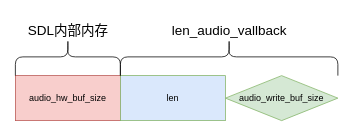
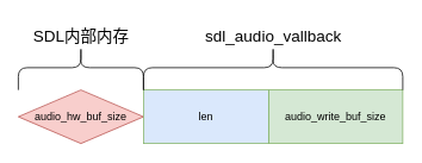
- <mxCell id="8" value="len_audio_vallback" style="text;strokeColor=none;fillColor=none;html=1;fontSize=18;fontStyle=0;verticalAlign=middle;align=center;" vertex="1" parent="1"><mxGeometry x="200" y="20" width="210" height="40" as="geometry" /></mxCell>
+ <mxCell id="8" value="sdl_audio_vallback" style="text;strokeColor=none;fillColor=none;html=1;fontSize=18;fontStyle=0;verticalAlign=middle;align=center;" vertex="1" parent="1"><mxGeometry x="200" y="20" width="210" height="40" as="geometry" /></mxCell>
- <mxCell id="2" value="audio_hw_buf_size" style="rounded=0;whiteSpace=wrap;html=1;fillColor=#f8cecc;strokeColor=#b85450;" parent="1" vertex="1"><mxGeometry x="20" y="100" width="140" height="60" as="geometry" /></mxCell>
+ <mxCell id="2" value="audio_hw_buf_size" style="rhombus;whiteSpace=wrap;html=1;fillColor=#f8cecc;strokeColor=#b85450;" parent="1" vertex="1"><mxGeometry x="20" y="100" width="140" height="60" as="geometry" /></mxCell>
- <mxCell id="3" value="audio_write_buf_size" style="rhombus;whiteSpace=wrap;html=1;fillColor=#d5e8d4;strokeColor=#82b366;" parent="1" vertex="1"><mxGeometry x="300" y="100" width="150" height="60" as="geometry" /></mxCell>
+ <mxCell id="3" value="audio_write_buf_size" style="rounded=0;whiteSpace=wrap;html=1;fillColor=#d5e8d4;strokeColor=#82b366;" parent="1" vertex="1"><mxGeometry x="300" y="100" width="150" height="60" as="geometry" /></mxCell>
